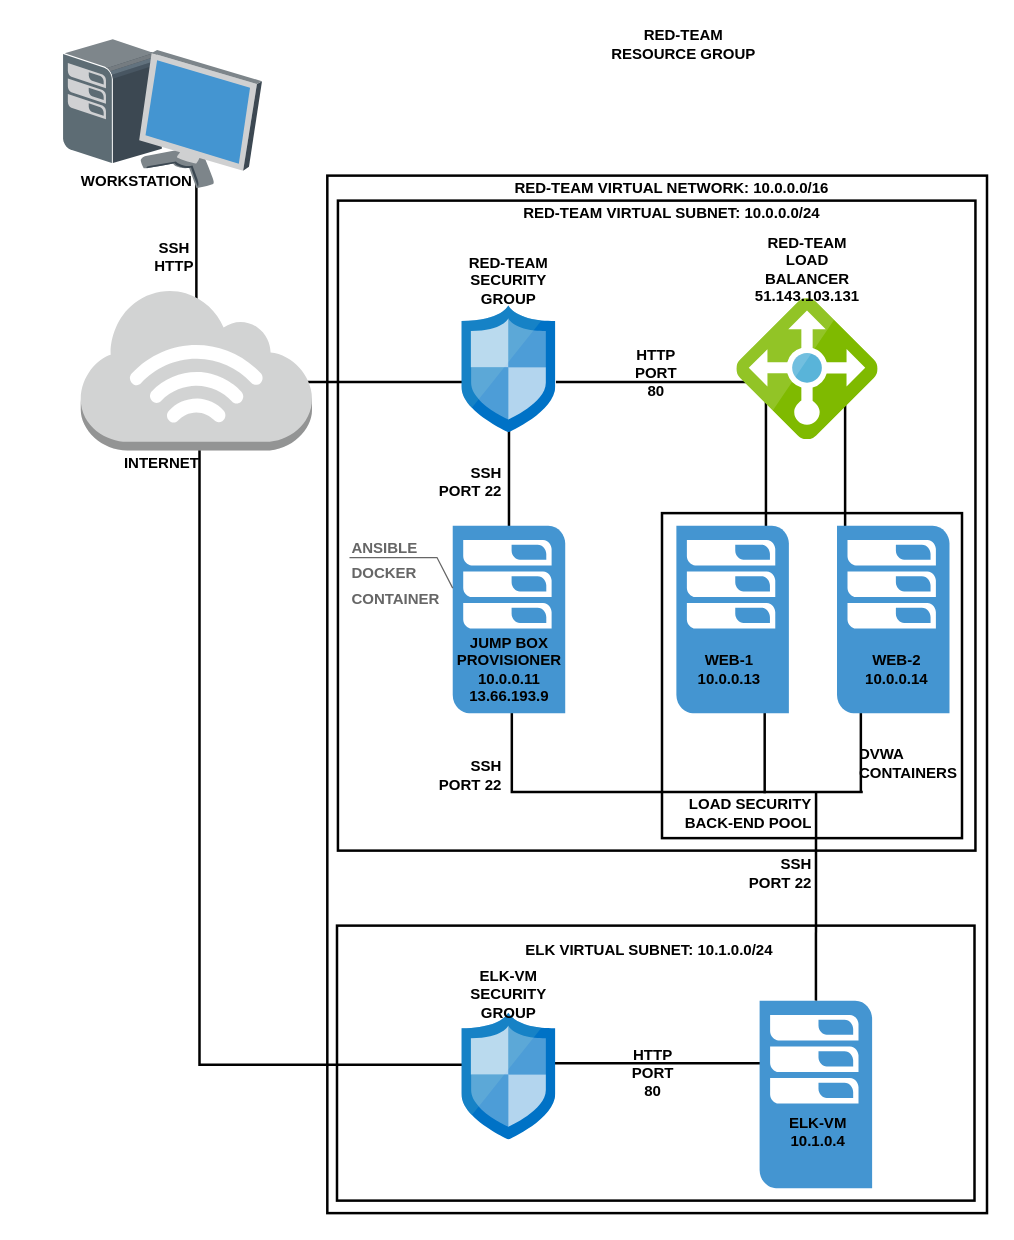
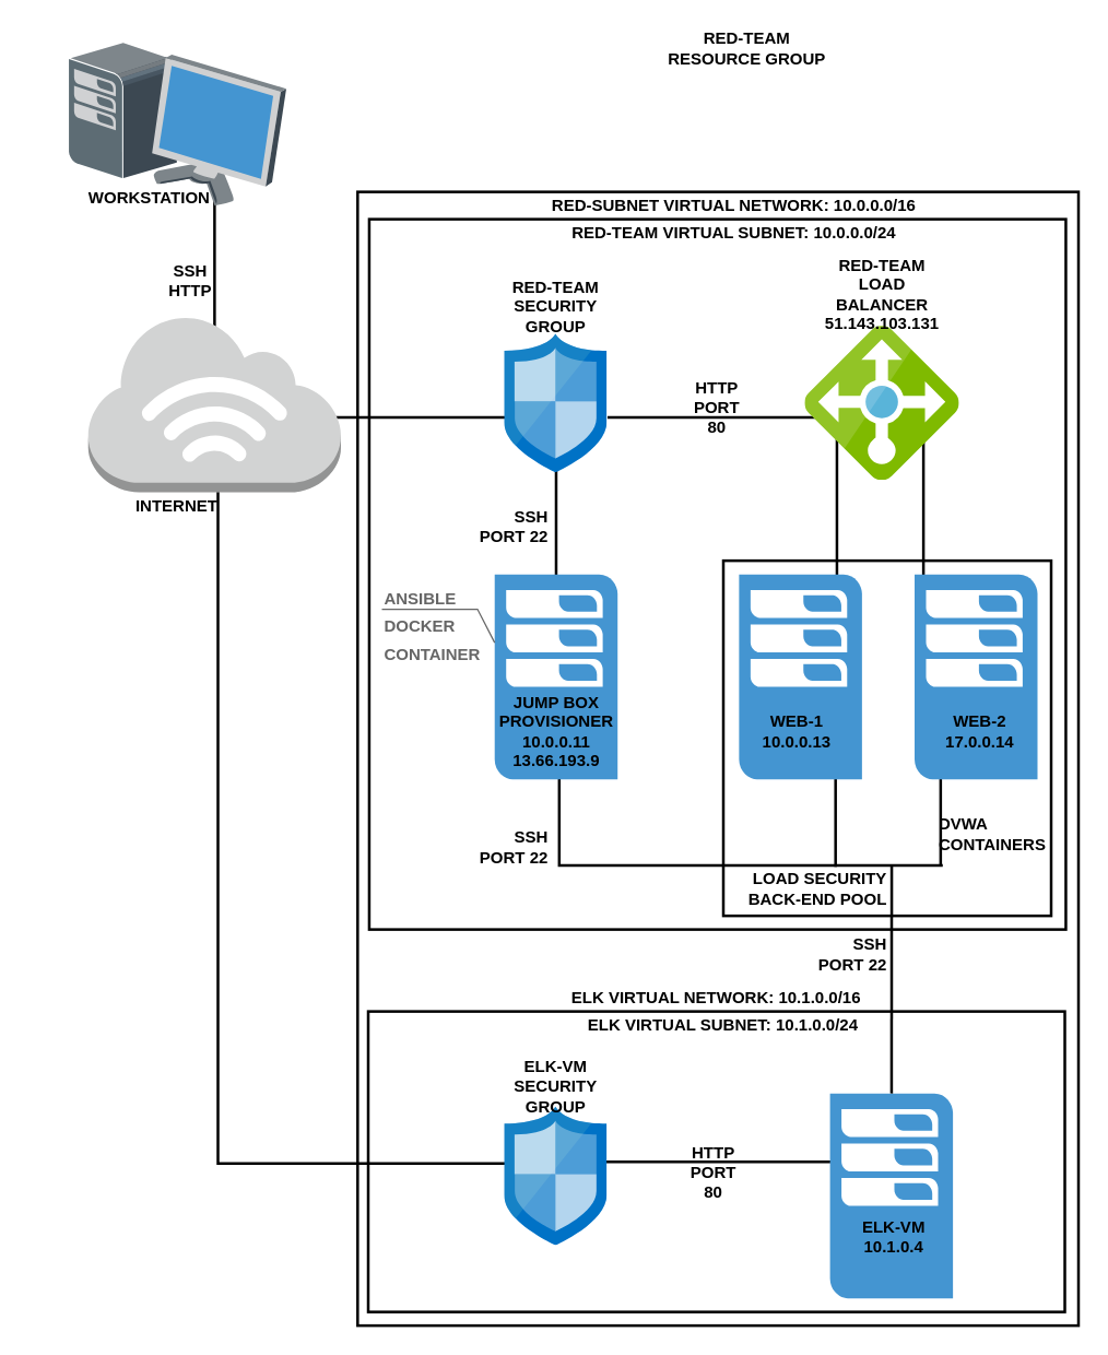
- <mxCell id="46" value="RED-TEAM VIRTUAL NETWORK: 10.0.0.0/16" style="text;html=1;strokeColor=none;fillColor=none;align=center;verticalAlign=middle;whiteSpace=wrap;rounded=0;fontStyle=1" parent="1" vertex="1"><mxGeometry x="389" y="140" width="296.13" height="20" as="geometry" /></mxCell>
+ <mxCell id="46" value="RED-SUBNET VIRTUAL NETWORK: 10.0.0.0/16" style="text;html=1;strokeColor=none;fillColor=none;align=center;verticalAlign=middle;whiteSpace=wrap;rounded=0;fontStyle=1" parent="1" vertex="1"><mxGeometry x="389" y="140" width="296.13" height="20" as="geometry" /></mxCell>
- <mxCell id="32" value="&lt;div&gt;WEB-2&lt;/div&gt;&lt;div&gt;10.0.0.14&lt;br&gt;&lt;/div&gt;" style="text;html=1;strokeColor=none;fillColor=none;align=center;verticalAlign=middle;whiteSpace=wrap;rounded=0;fontStyle=1" parent="1" vertex="1"><mxGeometry x="675.17" y="520" width="83.83" height="30" as="geometry" /></mxCell>
+ <mxCell id="32" value="&lt;div&gt;WEB-2&lt;/div&gt;&lt;div&gt;17.0.0.14&lt;br&gt;&lt;/div&gt;" style="text;html=1;strokeColor=none;fillColor=none;align=center;verticalAlign=middle;whiteSpace=wrap;rounded=0;fontStyle=1" parent="1" vertex="1"><mxGeometry x="675.17" y="520" width="83.83" height="30" as="geometry" /></mxCell>
+ <mxCell id="48" value="ELK VIRTUAL NETWORK: 10.1.0.0/16" style="text;html=1;strokeColor=none;fillColor=none;align=center;verticalAlign=middle;whiteSpace=wrap;rounded=0;fontStyle=1" parent="1" vertex="1"><mxGeometry x="376.09" y="720" width="296.13" height="20" as="geometry" /></mxCell>
- <mxCell id="49" value="ELK VIRTUAL SUBNET: 10.1.0.0/24" style="text;html=1;strokeColor=none;fillColor=none;align=center;verticalAlign=middle;whiteSpace=wrap;rounded=0;fontStyle=1" parent="1" vertex="1"><mxGeometry x="370.93" y="750" width="296.13" height="20" as="geometry" /></mxCell>
+ <mxCell id="49" value="ELK VIRTUAL SUBNET: 10.1.0.0/24" style="text;html=1;strokeColor=none;fillColor=none;align=center;verticalAlign=middle;whiteSpace=wrap;rounded=0;fontStyle=1" parent="1" vertex="1"><mxGeometry x="380.93" y="740" width="296.13" height="20" as="geometry" /></mxCell>
